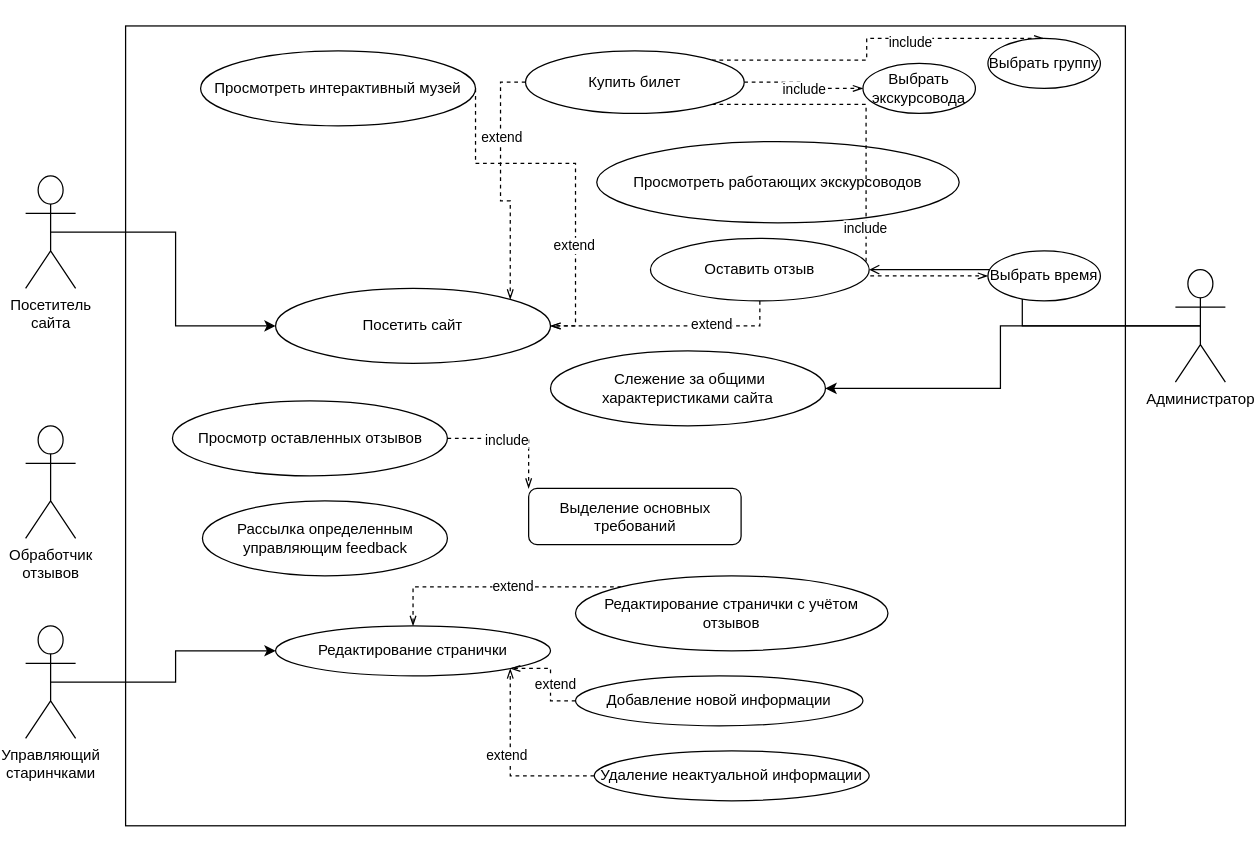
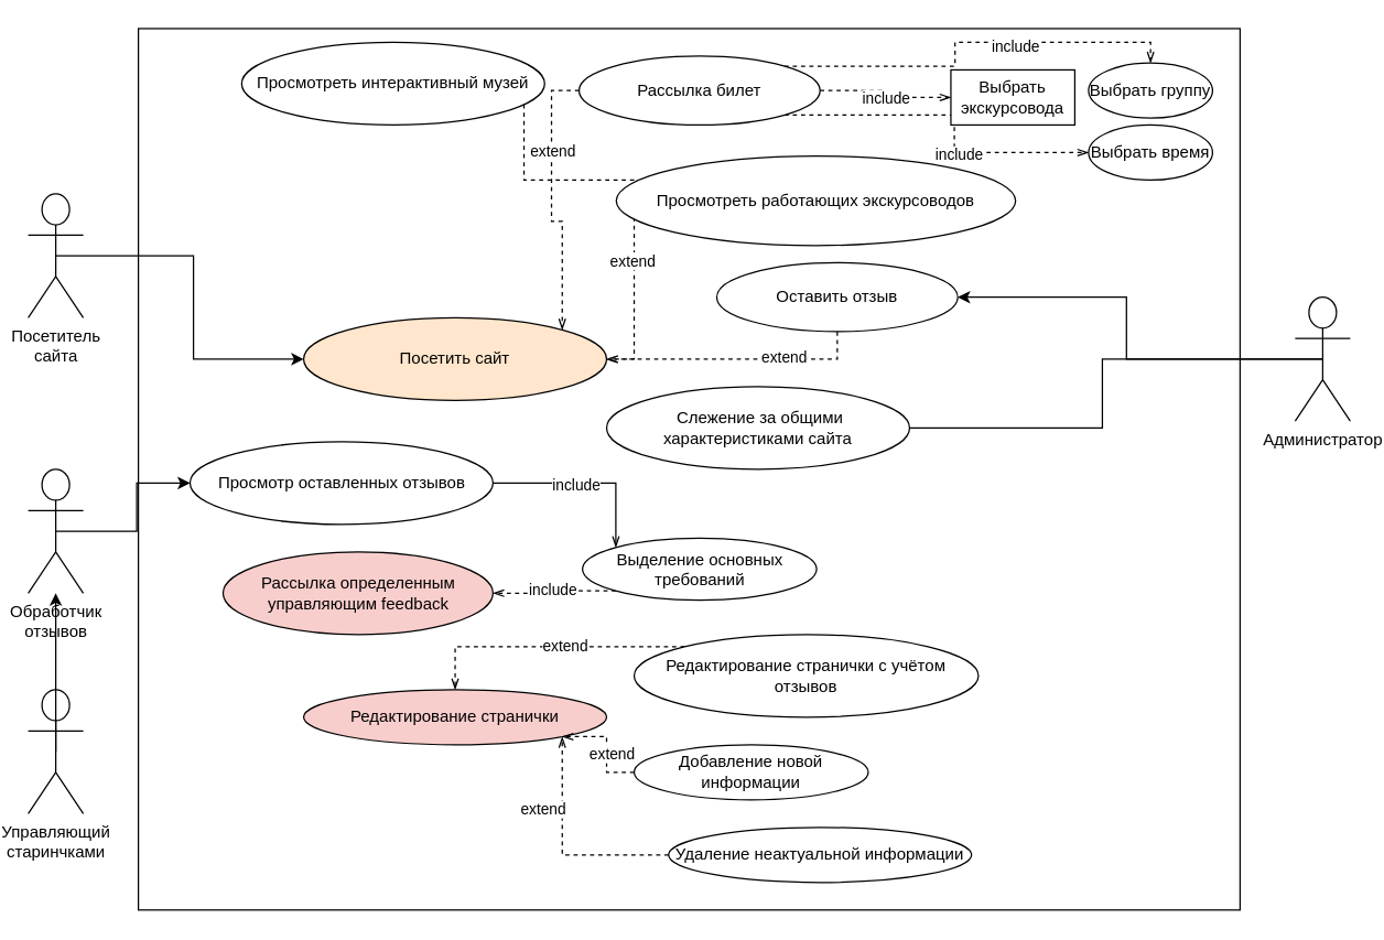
- <mxCell id="47" value="Выбрать группу" style="ellipse;whiteSpace=wrap;html=1;align=center;" vertex="1" parent="1"><mxGeometry x="790" y="30" width="90" height="40" as="geometry" /></mxCell>
+ <mxCell id="47" value="Выбрать группу" style="ellipse;whiteSpace=wrap;html=1;align=center;" vertex="1" parent="1"><mxGeometry x="790" y="45" width="90" height="40" as="geometry" /></mxCell>
- <mxCell id="25" value="Купить билет" style="ellipse;whiteSpace=wrap;html=1;align=center;" vertex="1" parent="1"><mxGeometry x="420" y="40" width="175" height="50" as="geometry" /></mxCell>
+ <mxCell id="25" value="Рассылка билет" style="ellipse;whiteSpace=wrap;html=1;align=center;" vertex="1" parent="1"><mxGeometry x="420" y="40" width="175" height="50" as="geometry" /></mxCell>
- <mxCell id="15" value="Просмотреть интерактивный музей" style="ellipse;whiteSpace=wrap;html=1;align=center;" vertex="1" parent="1"><mxGeometry x="160" y="40" width="220" height="60" as="geometry" /></mxCell>
+ <mxCell id="15" value="Просмотреть интерактивный музей" style="ellipse;whiteSpace=wrap;html=1;align=center;" vertex="1" parent="1"><mxGeometry x="175" y="30" width="220" height="60" as="geometry" /></mxCell>
- <mxCell id="46" value="Выбрать экскурсовода" style="ellipse;whiteSpace=wrap;html=1;align=center;" vertex="1" parent="1"><mxGeometry x="690" y="50" width="90" height="40" as="geometry" /></mxCell>
+ <mxCell id="46" value="Выбрать экскурсовода" style="whiteSpace=wrap;html=1;align=center;rounded=0;" vertex="1" parent="1"><mxGeometry x="690" y="50" width="90" height="40" as="geometry" /></mxCell>
- <mxCell id="16" value="Просмотреть работающих&amp;nbsp;экскурсоводов" style="ellipse;whiteSpace=wrap;html=1;align=center;" vertex="1" parent="1"><mxGeometry x="477" y="112.5" width="290" height="65" as="geometry" /></mxCell>
+ <mxCell id="16" value="Просмотреть работающих&amp;nbsp;экскурсоводов" style="ellipse;whiteSpace=wrap;html=1;align=center;" vertex="1" parent="1"><mxGeometry x="447" y="112.5" width="290" height="65" as="geometry" /></mxCell>
- <mxCell id="10" style="edgeStyle=orthogonalEdgeStyle;rounded=0;orthogonalLoop=1;jettySize=auto;html=1;exitX=0.5;exitY=0.5;exitDx=0;exitDy=0;exitPerimeter=0;entryX=1;entryY=0.5;entryDx=0;entryDy=0;endArrow=open;endFill=1;" edge="1" parent="1" source="11" target="28"><mxGeometry relative="1" as="geometry" /></mxCell>
+ <mxCell id="10" style="edgeStyle=orthogonalEdgeStyle;rounded=0;orthogonalLoop=1;jettySize=auto;html=1;exitX=0.5;exitY=0.5;exitDx=0;exitDy=0;exitPerimeter=0;entryX=1;entryY=0.5;entryDx=0;entryDy=0;endArrow=classic;endFill=1;" edge="1" parent="1" source="11" target="28"><mxGeometry relative="1" as="geometry" /></mxCell>
- <mxCell id="48" value="Выбрать время" style="ellipse;whiteSpace=wrap;html=1;align=center;" vertex="1" parent="1"><mxGeometry x="790" y="200" width="90" height="40" as="geometry" /></mxCell>
+ <mxCell id="48" value="Выбрать время" style="ellipse;whiteSpace=wrap;html=1;align=center;" vertex="1" parent="1"><mxGeometry x="790" y="90" width="90" height="40" as="geometry" /></mxCell>
- <mxCell id="12" value="Посетить сайт" style="ellipse;whiteSpace=wrap;html=1;align=center;" vertex="1" parent="1"><mxGeometry x="220" y="230" width="220" height="60" as="geometry" /></mxCell>
+ <mxCell id="12" value="Посетить сайт" style="ellipse;whiteSpace=wrap;html=1;align=center;fillColor=#ffe6cc;" vertex="1" parent="1"><mxGeometry x="220" y="230" width="220" height="60" as="geometry" /></mxCell>
- <mxCell id="9" style="edgeStyle=orthogonalEdgeStyle;rounded=0;orthogonalLoop=1;jettySize=auto;html=1;exitX=0.5;exitY=0.5;exitDx=0;exitDy=0;exitPerimeter=0;" edge="1" parent="1" source="11" target="29"><mxGeometry relative="1" as="geometry" /></mxCell>
+ <mxCell id="9" style="edgeStyle=orthogonalEdgeStyle;rounded=0;orthogonalLoop=1;jettySize=auto;html=1;exitX=0.5;exitY=0.5;exitDx=0;exitDy=0;exitPerimeter=0;endArrow=none;" edge="1" parent="1" source="11" target="29"><mxGeometry relative="1" as="geometry" /></mxCell>
- <mxCell id="40" style="edgeStyle=orthogonalEdgeStyle;rounded=0;orthogonalLoop=1;jettySize=auto;html=1;exitX=1;exitY=0.5;exitDx=0;exitDy=0;entryX=0;entryY=0;entryDx=0;entryDy=0;endArrow=openThin;endFill=0;dashed=1;" edge="1" parent="1" source="42" target="44"><mxGeometry relative="1" as="geometry" /></mxCell>
+ <mxCell id="40" style="edgeStyle=orthogonalEdgeStyle;rounded=0;orthogonalLoop=1;jettySize=auto;html=1;exitX=1;exitY=0.5;exitDx=0;exitDy=0;entryX=0;entryY=0;entryDx=0;entryDy=0;endArrow=openThin;endFill=0;dashed=0;" edge="1" parent="1" source="42" target="44"><mxGeometry relative="1" as="geometry" /></mxCell>
+ <mxCell id="39" style="edgeStyle=orthogonalEdgeStyle;rounded=0;orthogonalLoop=1;jettySize=auto;html=1;exitX=0.5;exitY=0.5;exitDx=0;exitDy=0;exitPerimeter=0;endArrow=classic;endFill=1;" edge="1" parent="1" source="6" target="42"><mxGeometry relative="1" as="geometry"><mxPoint x="135" y="350" as="targetPoint" /></mxGeometry></mxCell>
- <mxCell id="44" value="Выделение основных требований" style="whiteSpace=wrap;html=1;align=center;rounded=1;" vertex="1" parent="1"><mxGeometry x="422.5" y="390" width="170" height="45" as="geometry" /></mxCell>
+ <mxCell id="44" value="Выделение основных требований" style="ellipse;whiteSpace=wrap;html=1;align=center;" vertex="1" parent="1"><mxGeometry x="422.5" y="390" width="170" height="45" as="geometry" /></mxCell>
+ <mxCell id="43" value="include" style="edgeStyle=orthogonalEdgeStyle;rounded=0;orthogonalLoop=1;jettySize=auto;html=1;exitX=0;exitY=1;exitDx=0;exitDy=0;entryX=1;entryY=0.5;entryDx=0;entryDy=0;dashed=1;endArrow=openThin;endFill=0;" edge="1" parent="1" source="44" target="45"><mxGeometry relative="1" as="geometry" /></mxCell>
- <mxCell id="45" value="Рассылка определенным управляющим feedback" style="ellipse;whiteSpace=wrap;html=1;align=center;" vertex="1" parent="1"><mxGeometry x="161.5" y="400" width="196" height="60" as="geometry" /></mxCell>
+ <mxCell id="45" value="Рассылка определенным управляющим feedback" style="ellipse;whiteSpace=wrap;html=1;align=center;fillColor=#f8cecc;" vertex="1" parent="1"><mxGeometry x="161.5" y="400" width="196" height="60" as="geometry" /></mxCell>
- <mxCell id="33" value="Редактирование странички" style="ellipse;whiteSpace=wrap;html=1;align=center;" vertex="1" parent="1"><mxGeometry x="220" y="500" width="220" height="40" as="geometry" /></mxCell>
+ <mxCell id="33" value="Редактирование странички" style="ellipse;whiteSpace=wrap;html=1;align=center;fillColor=#f8cecc;" vertex="1" parent="1"><mxGeometry x="220" y="500" width="220" height="40" as="geometry" /></mxCell>
- <mxCell id="8" style="edgeStyle=orthogonalEdgeStyle;rounded=0;orthogonalLoop=1;jettySize=auto;html=1;exitX=0.5;exitY=0.5;exitDx=0;exitDy=0;exitPerimeter=0;entryX=0;entryY=0.5;entryDx=0;entryDy=0;" edge="1" parent="1" source="4" target="33"><mxGeometry relative="1" as="geometry" /></mxCell>
+ <mxCell id="8" style="edgeStyle=orthogonalEdgeStyle;rounded=0;orthogonalLoop=1;jettySize=auto;html=1;exitX=0.5;exitY=0.5;exitDx=0;exitDy=0;exitPerimeter=0;" edge="1" parent="1" source="4" target="6"><mxGeometry relative="1" as="geometry" /></mxCell>
- <mxCell id="36" value="Добавление новой информации" style="ellipse;whiteSpace=wrap;html=1;align=center;" vertex="1" parent="1"><mxGeometry x="460" y="540" width="230" height="40" as="geometry" /></mxCell>
+ <mxCell id="36" value="Добавление новой информации" style="ellipse;whiteSpace=wrap;html=1;align=center;" vertex="1" parent="1"><mxGeometry x="460" y="540" width="170" height="40" as="geometry" /></mxCell>
- <mxCell id="5" value="Удаление неактуальной информации" style="ellipse;whiteSpace=wrap;html=1;align=center;" vertex="1" parent="1"><mxGeometry x="475" y="600" width="220" height="40" as="geometry" /></mxCell>
+ <mxCell id="5" value="Удаление неактуальной информации" style="ellipse;whiteSpace=wrap;html=1;align=center;" vertex="1" parent="1"><mxGeometry x="485" y="600" width="220" height="40" as="geometry" /></mxCell>
